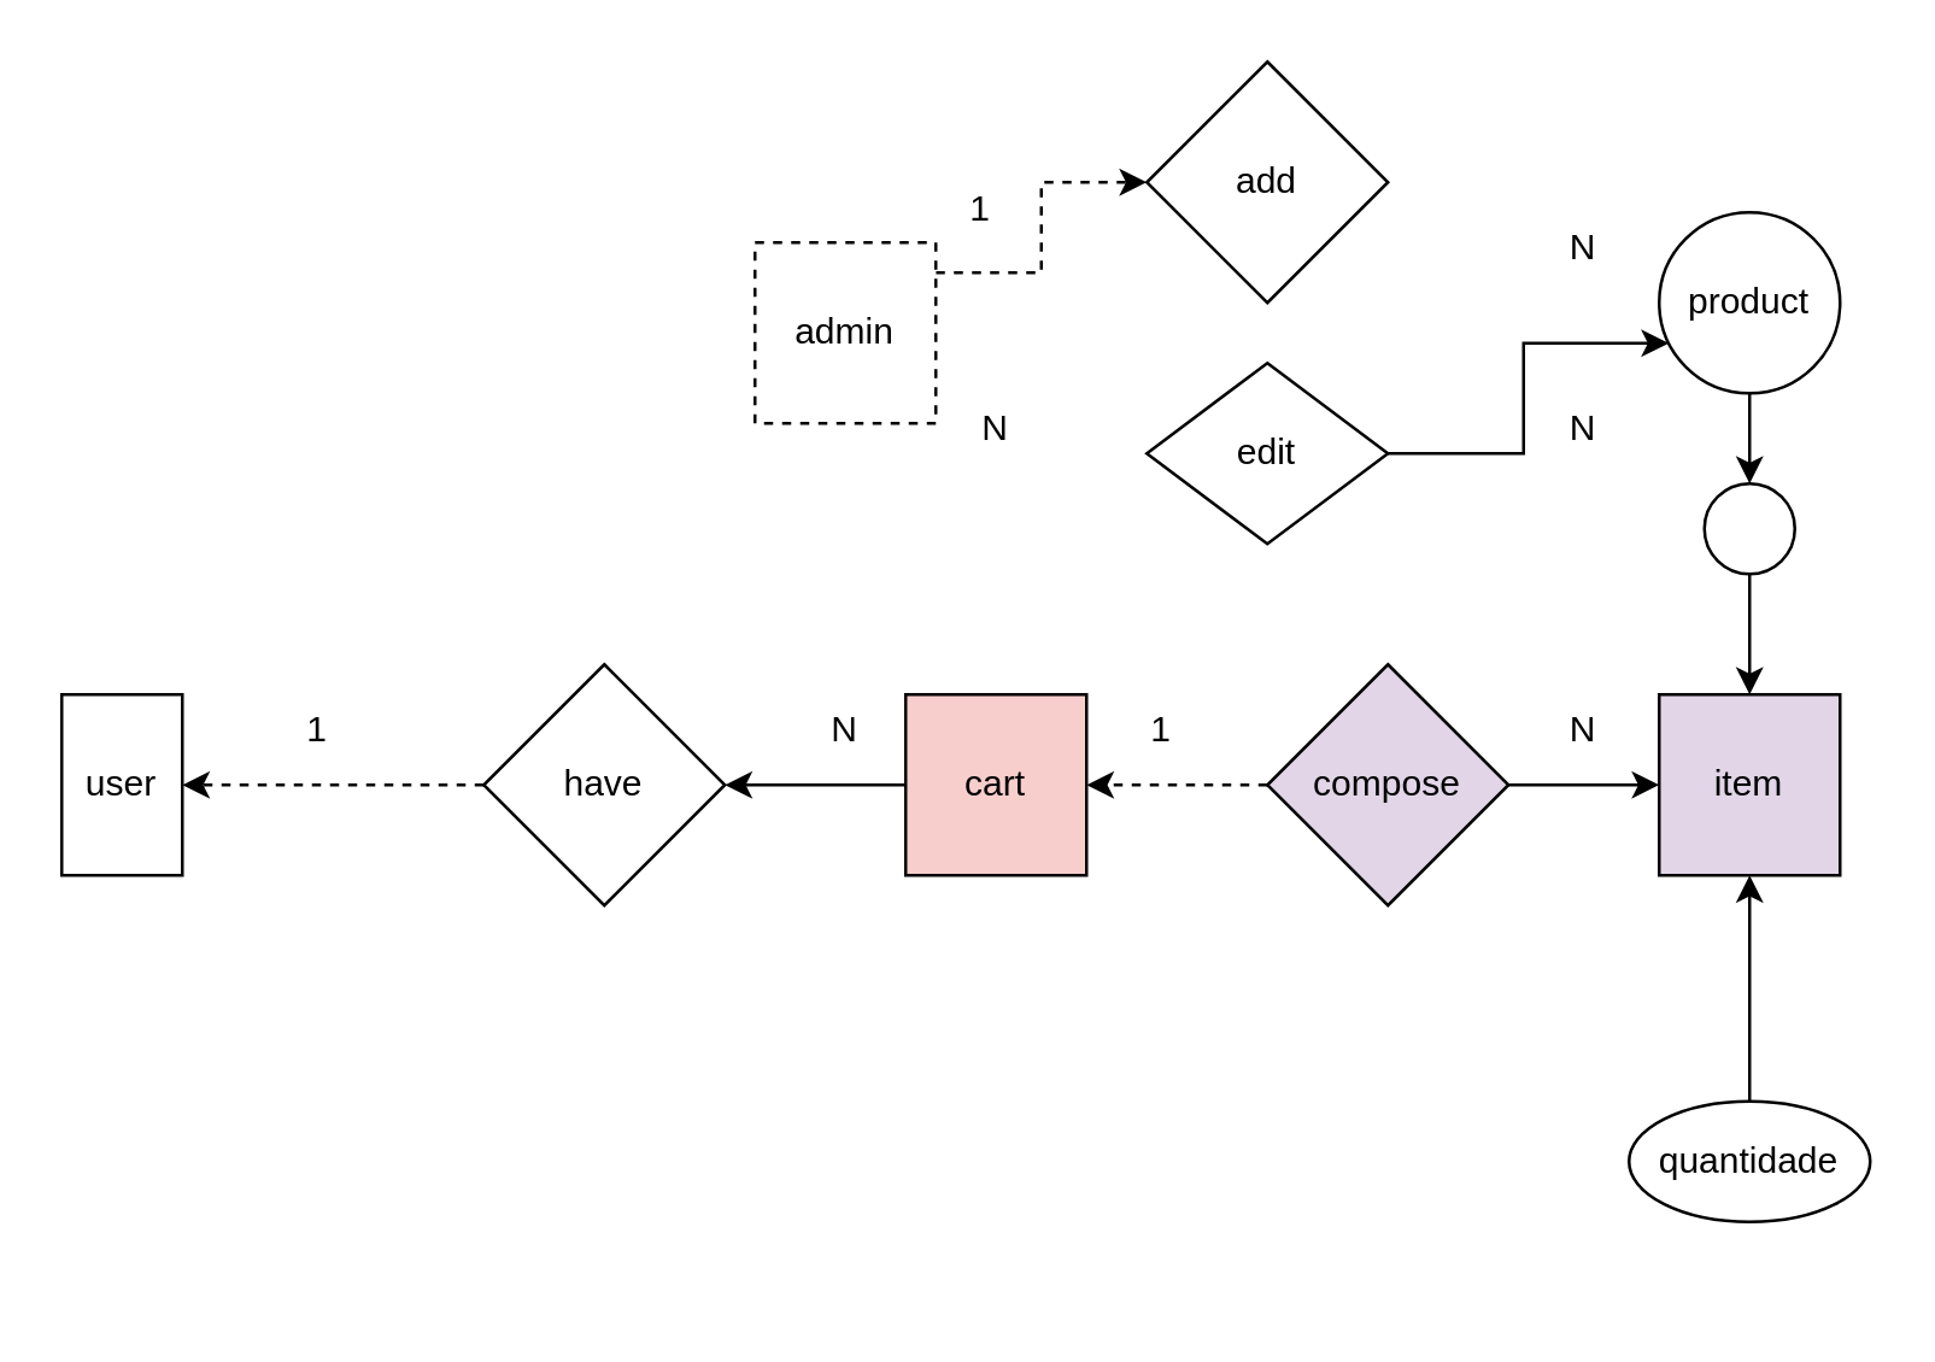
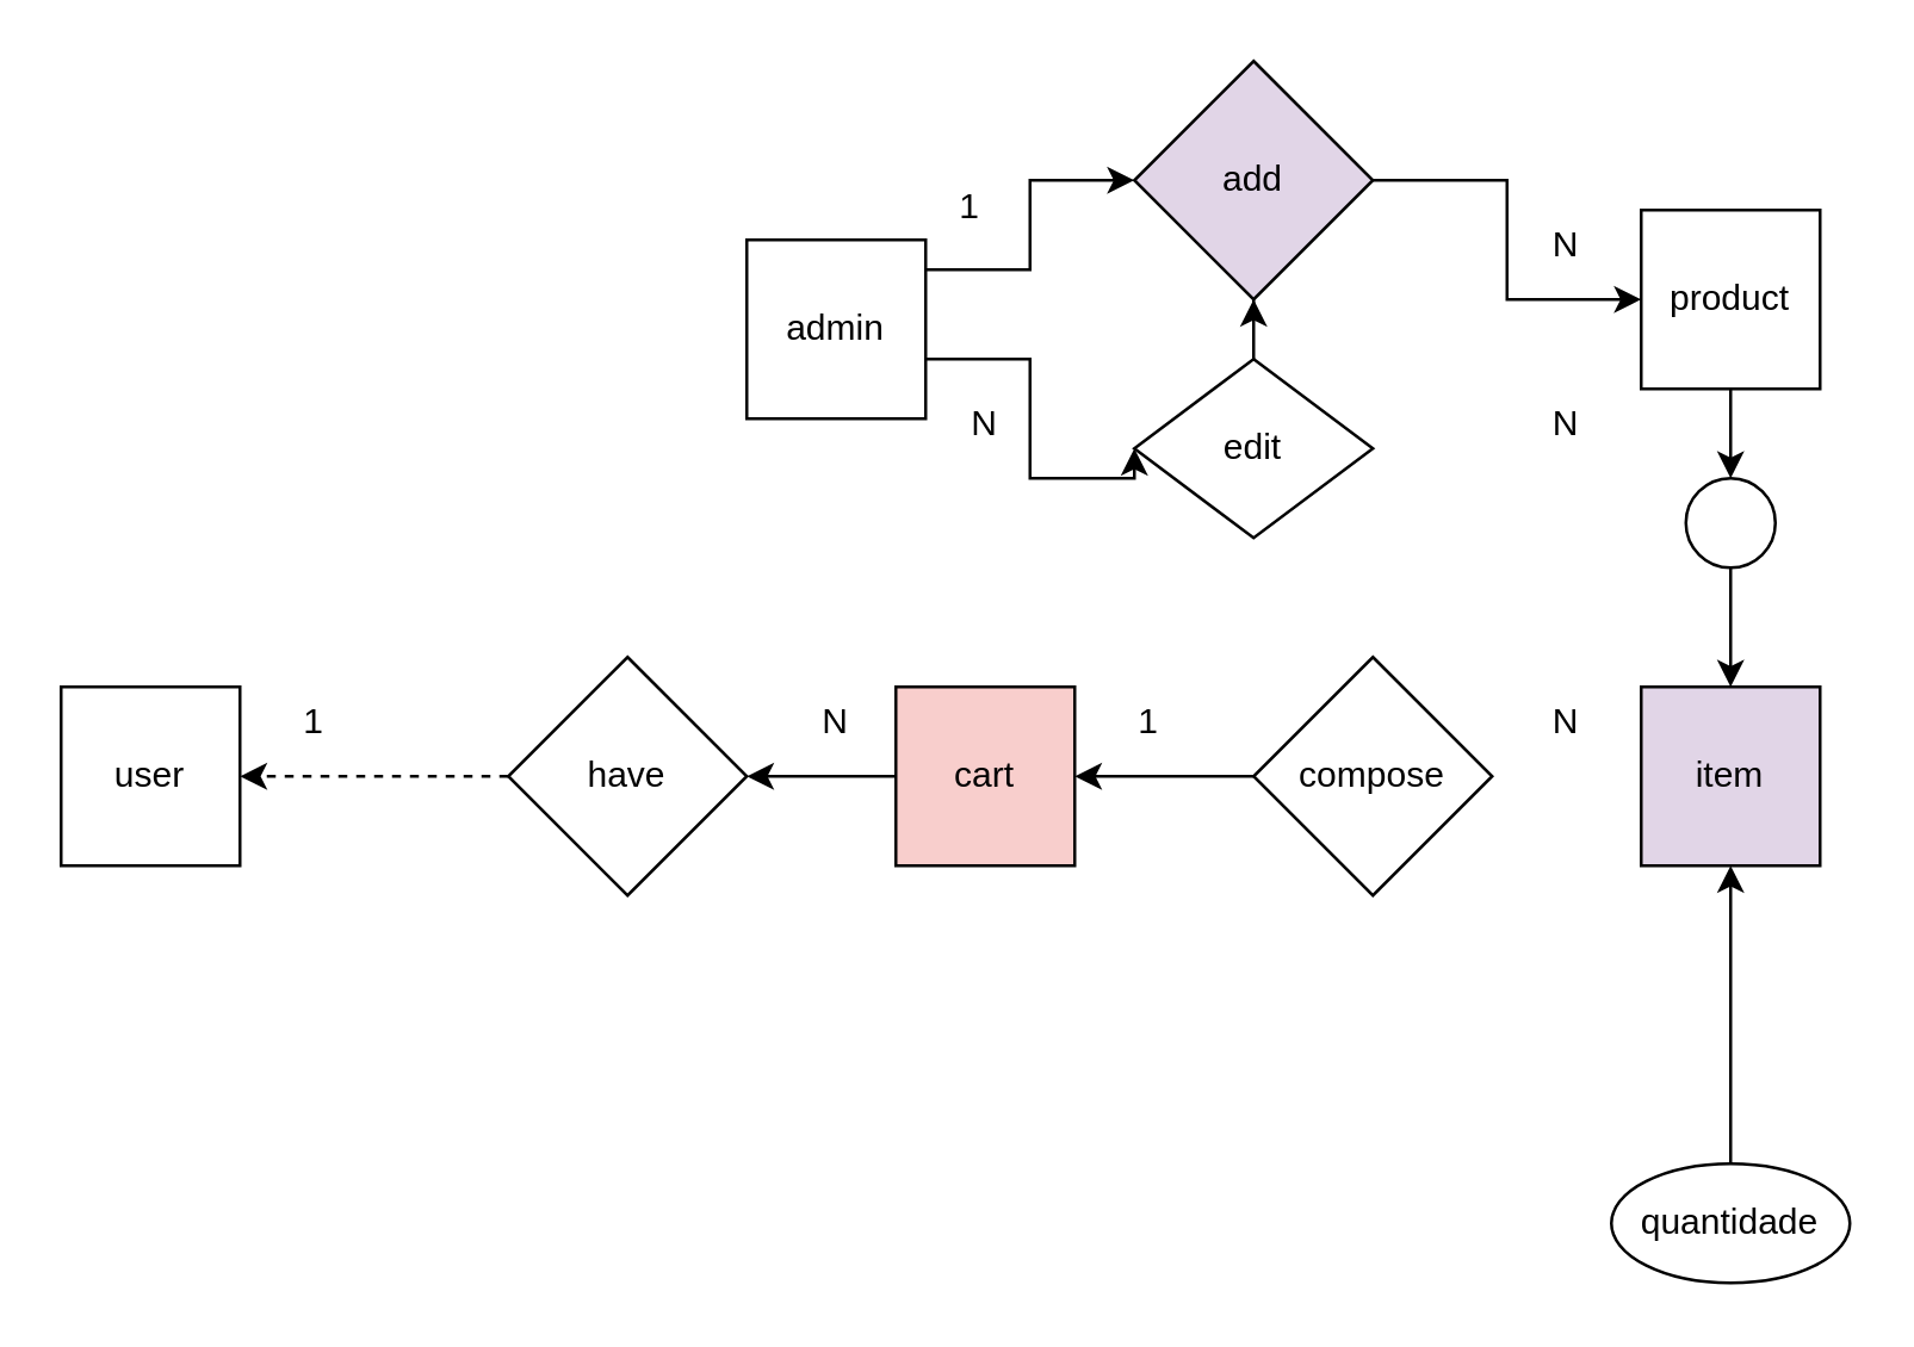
- <mxCell id="23" value="add" style="rhombus;whiteSpace=wrap;html=1;" vertex="1" parent="1"><mxGeometry x="380" y="20" width="80" height="80" as="geometry" /></mxCell>
+ <mxCell id="23" value="add" style="rhombus;whiteSpace=wrap;html=1;fillColor=#e1d5e7;" vertex="1" parent="1"><mxGeometry x="380" y="20" width="80" height="80" as="geometry" /></mxCell>
+ <mxCell id="22" style="edgeStyle=orthogonalEdgeStyle;rounded=0;orthogonalLoop=1;jettySize=auto;html=1;entryX=0;entryY=0.5;entryDx=0;entryDy=0;" edge="1" parent="1" source="23" target="3"><mxGeometry relative="1" as="geometry" /></mxCell>
- <mxCell id="19" style="edgeStyle=orthogonalEdgeStyle;rounded=0;orthogonalLoop=1;jettySize=auto;html=1;entryX=0;entryY=0.5;entryDx=0;entryDy=0;dashed=1;" edge="1" parent="1" source="21" target="23"><mxGeometry relative="1" as="geometry"><Array as="points"><mxPoint x="345" y="90" /><mxPoint x="345" y="60" /></Array></mxGeometry></mxCell>
+ <mxCell id="19" style="edgeStyle=orthogonalEdgeStyle;rounded=0;orthogonalLoop=1;jettySize=auto;html=1;entryX=0;entryY=0.5;entryDx=0;entryDy=0;" edge="1" parent="1" source="21" target="23"><mxGeometry relative="1" as="geometry"><Array as="points"><mxPoint x="345" y="90" /><mxPoint x="345" y="60" /></Array></mxGeometry></mxCell>
- <mxCell id="3" value="&lt;div&gt;product&lt;/div&gt;" style="ellipse;whiteSpace=wrap;html=1;aspect=fixed;" vertex="1" parent="1"><mxGeometry x="550" y="70" width="60" height="60" as="geometry" /></mxCell>
+ <mxCell id="3" value="&lt;div&gt;product&lt;/div&gt;" style="whiteSpace=wrap;html=1;aspect=fixed;" vertex="1" parent="1"><mxGeometry x="550" y="70" width="60" height="60" as="geometry" /></mxCell>
- <mxCell id="21" value="&lt;div&gt;admin&lt;/div&gt;" style="whiteSpace=wrap;html=1;aspect=fixed;dashed=1;" vertex="1" parent="1"><mxGeometry x="250" y="80" width="60" height="60" as="geometry" /></mxCell>
+ <mxCell id="21" value="&lt;div&gt;admin&lt;/div&gt;" style="whiteSpace=wrap;html=1;aspect=fixed;" vertex="1" parent="1"><mxGeometry x="250" y="80" width="60" height="60" as="geometry" /></mxCell>
- <mxCell id="24" style="edgeStyle=orthogonalEdgeStyle;rounded=0;orthogonalLoop=1;jettySize=auto;html=1;entryX=0;entryY=0.75;entryDx=0;entryDy=0;" edge="1" parent="1" source="25" target="3"><mxGeometry relative="1" as="geometry" /></mxCell>
+ <mxCell id="24" style="edgeStyle=orthogonalEdgeStyle;rounded=0;orthogonalLoop=1;jettySize=auto;html=1;" edge="1" parent="1" source="25" target="23"><mxGeometry relative="1" as="geometry" /></mxCell>
+ <mxCell id="20" style="edgeStyle=orthogonalEdgeStyle;rounded=0;orthogonalLoop=1;jettySize=auto;html=1;entryX=0;entryY=0.5;entryDx=0;entryDy=0;" edge="1" parent="1" source="21" target="25"><mxGeometry relative="1" as="geometry"><Array as="points"><mxPoint x="345" y="120" /><mxPoint x="345" y="160" /></Array></mxGeometry></mxCell>
- <mxCell id="16" value="user" style="whiteSpace=wrap;html=1;aspect=fixed;" vertex="1" parent="1"><mxGeometry x="20" y="230" width="40" height="60" as="geometry" /></mxCell>
+ <mxCell id="16" value="user" style="whiteSpace=wrap;html=1;aspect=fixed;" vertex="1" parent="1"><mxGeometry x="20" y="230" width="60" height="60" as="geometry" /></mxCell>
- <mxCell id="18" value="have" style="rhombus;whiteSpace=wrap;html=1;" vertex="1" parent="1"><mxGeometry x="160" y="220" width="80" height="80" as="geometry" /></mxCell>
+ <mxCell id="18" value="have" style="rhombus;whiteSpace=wrap;html=1;" vertex="1" parent="1"><mxGeometry x="170" y="220" width="80" height="80" as="geometry" /></mxCell>
- <mxCell id="12" value="" style="edgeStyle=orthogonalEdgeStyle;rounded=0;orthogonalLoop=1;jettySize=auto;html=1;dashed=1;" edge="1" parent="1" source="13" target="10"><mxGeometry relative="1" as="geometry" /></mxCell>
+ <mxCell id="12" value="" style="edgeStyle=orthogonalEdgeStyle;rounded=0;orthogonalLoop=1;jettySize=auto;html=1;" edge="1" parent="1" source="13" target="10"><mxGeometry relative="1" as="geometry" /></mxCell>
- <mxCell id="13" value="compose" style="rhombus;whiteSpace=wrap;html=1;fillColor=#e1d5e7;" vertex="1" parent="1"><mxGeometry x="420" y="220" width="80" height="80" as="geometry" /></mxCell>
+ <mxCell id="13" value="compose" style="rhombus;whiteSpace=wrap;html=1;" vertex="1" parent="1"><mxGeometry x="420" y="220" width="80" height="80" as="geometry" /></mxCell>
- <mxCell id="11" value="" style="edgeStyle=orthogonalEdgeStyle;rounded=0;orthogonalLoop=1;jettySize=auto;html=1;" edge="1" parent="1" source="13" target="4"><mxGeometry relative="1" as="geometry" /></mxCell>
- <mxCell id="8" value="quantidade" style="ellipse;whiteSpace=wrap;html=1;" vertex="1" parent="1"><mxGeometry x="540" y="365" width="80" height="40" as="geometry" /></mxCell>
+ <mxCell id="8" value="quantidade" style="ellipse;whiteSpace=wrap;html=1;" vertex="1" parent="1"><mxGeometry x="540" y="390" width="80" height="40" as="geometry" /></mxCell>
